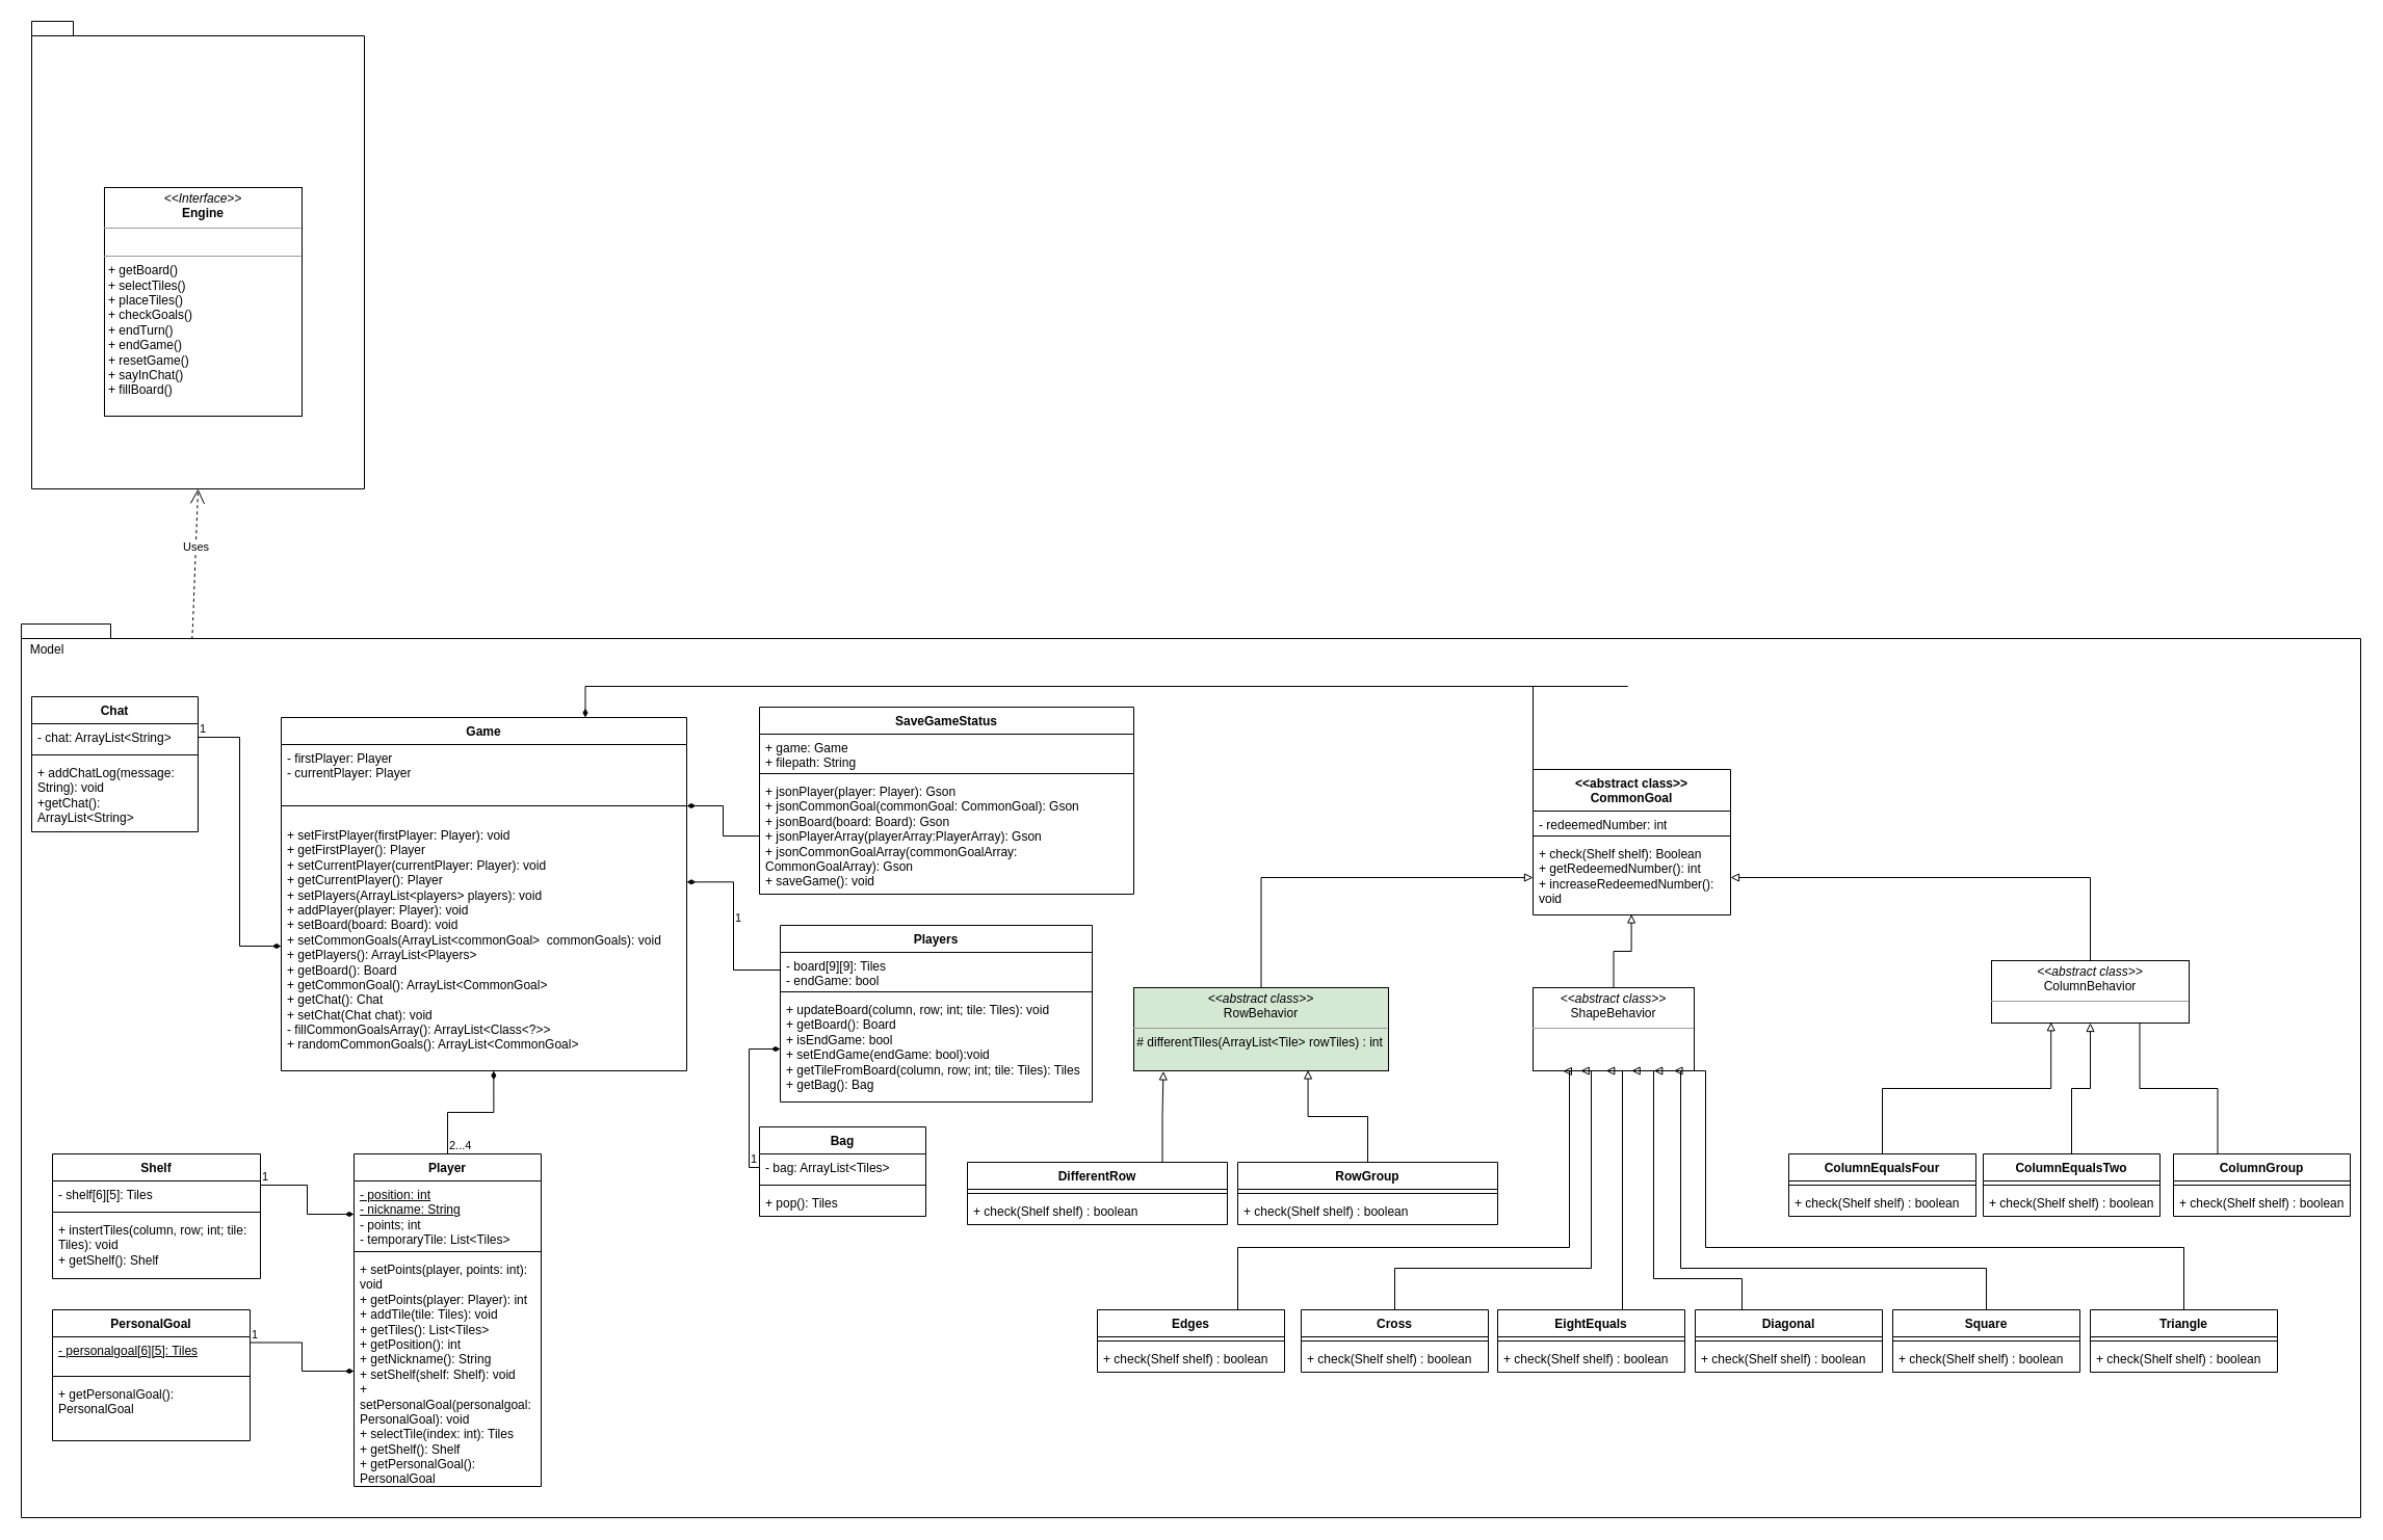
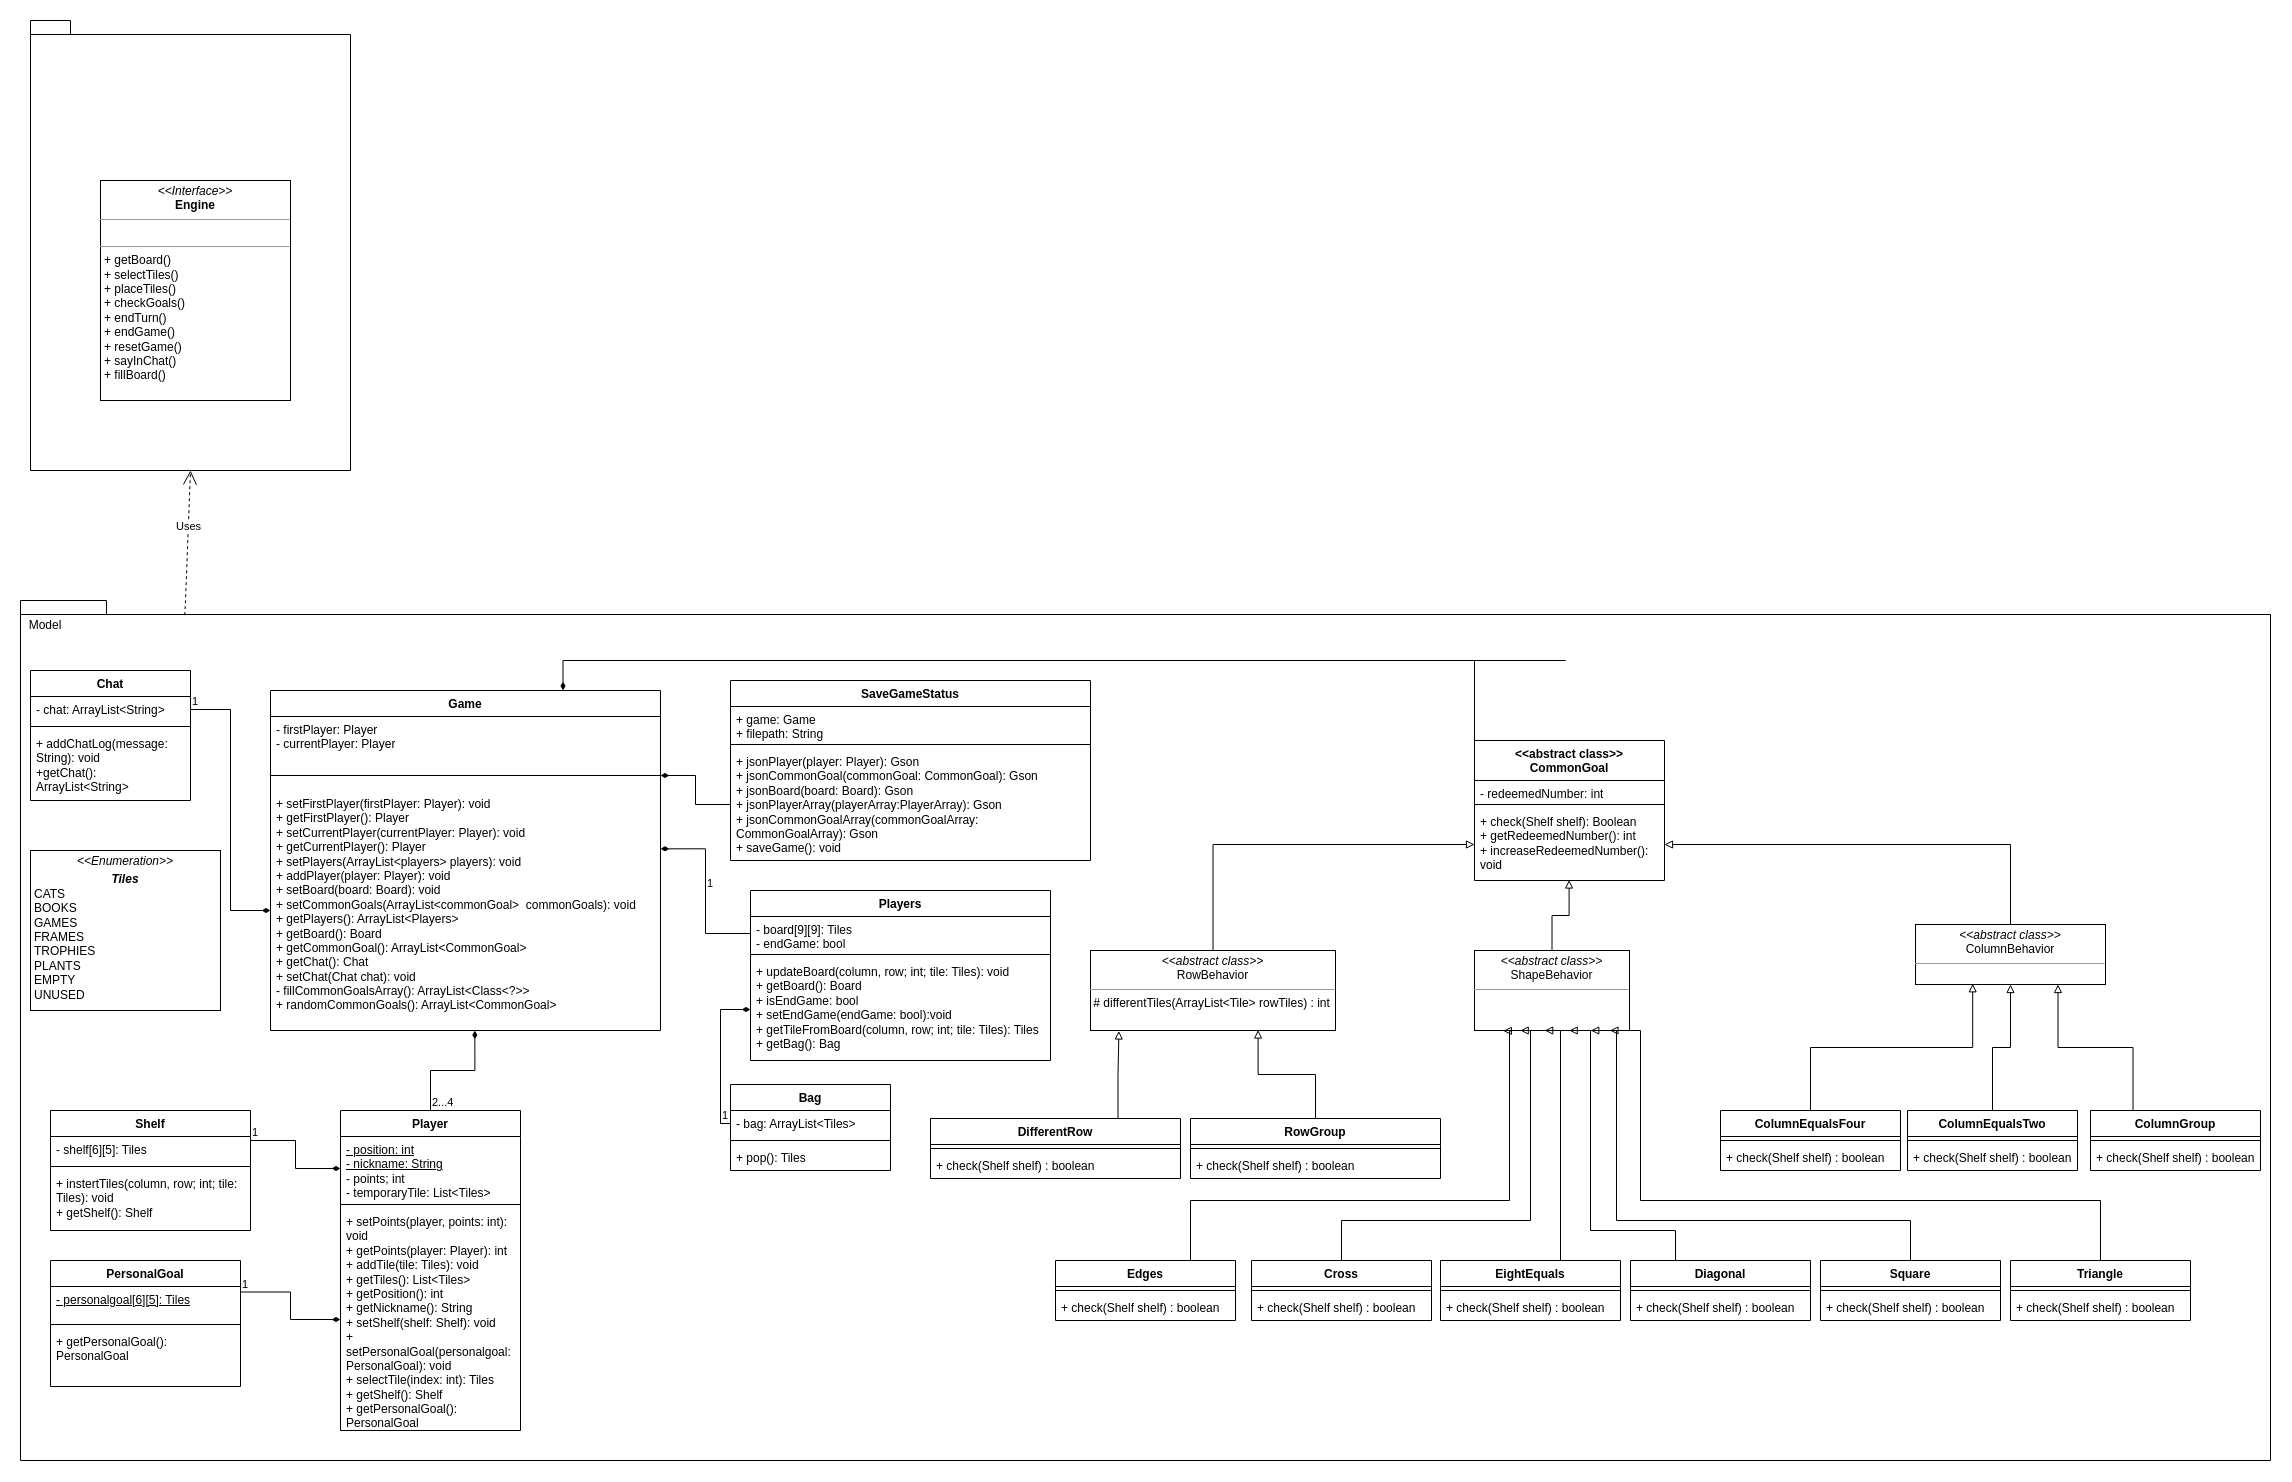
+ <mxCell id="37" value="&lt;p style=&quot;margin:0px;margin-top:4px;text-align:center;&quot;&gt;&lt;i&gt;&amp;lt;&amp;lt;Enumeration&amp;gt;&amp;gt;&lt;/i&gt;&lt;/p&gt;&lt;p style=&quot;margin:0px;margin-top:4px;text-align:center;&quot;&gt;&lt;i&gt;&lt;b&gt;Tiles&lt;/b&gt;&lt;/i&gt;&lt;br&gt;&lt;/p&gt;&lt;p style=&quot;margin:0px;margin-left:4px;&quot;&gt;CATS&lt;/p&gt;&lt;p style=&quot;margin:0px;margin-left:4px;&quot;&gt;BOOKS&lt;/p&gt;&lt;p style=&quot;margin:0px;margin-left:4px;&quot;&gt;GAMES&lt;/p&gt;&lt;p style=&quot;margin:0px;margin-left:4px;&quot;&gt;FRAMES&lt;/p&gt;&lt;p style=&quot;margin:0px;margin-left:4px;&quot;&gt;TROPHIES&lt;/p&gt;&lt;p style=&quot;margin:0px;margin-left:4px;&quot;&gt;PLANTS&lt;/p&gt;&lt;p style=&quot;margin:0px;margin-left:4px;&quot;&gt;EMPTY&lt;/p&gt;&lt;p style=&quot;margin:0px;margin-left:4px;&quot;&gt;UNUSED&lt;/p&gt;" style="verticalAlign=top;align=left;overflow=fill;fontSize=12;fontFamily=Helvetica;html=1;whiteSpace=wrap;" parent="1" vertex="1"><mxGeometry x="30" y="850" width="190" height="160" as="geometry" /></mxCell>
- <mxCell id="59" value="&lt;p style=&quot;margin:0px;margin-top:4px;text-align:center;&quot;&gt;&lt;i&gt;&amp;lt;&amp;lt;abstract class&amp;gt;&amp;gt;&lt;/i&gt;&lt;br&gt;RowBehavior&lt;/p&gt;&lt;hr size=&quot;1&quot;&gt;&amp;nbsp;# differentTiles(ArrayList&amp;lt;Tile&amp;gt; rowTiles) : int" style="verticalAlign=top;align=left;overflow=fill;fontSize=12;fontFamily=Helvetica;html=1;whiteSpace=wrap;fillColor=#d5e8d4;" parent="1" vertex="1"><mxGeometry x="1090" y="950" width="245" height="80" as="geometry" /></mxCell>
+ <mxCell id="59" value="&lt;p style=&quot;margin:0px;margin-top:4px;text-align:center;&quot;&gt;&lt;i&gt;&amp;lt;&amp;lt;abstract class&amp;gt;&amp;gt;&lt;/i&gt;&lt;br&gt;RowBehavior&lt;/p&gt;&lt;hr size=&quot;1&quot;&gt;&amp;nbsp;# differentTiles(ArrayList&amp;lt;Tile&amp;gt; rowTiles) : int" style="verticalAlign=top;align=left;overflow=fill;fontSize=12;fontFamily=Helvetica;html=1;whiteSpace=wrap;" parent="1" vertex="1"><mxGeometry x="1090" y="950" width="245" height="80" as="geometry" /></mxCell>
- <mxCell id="78" style="edgeStyle=orthogonalEdgeStyle;rounded=0;orthogonalLoop=1;jettySize=auto;html=1;exitX=0.25;exitY=0;exitDx=0;exitDy=0;entryX=0.75;entryY=1;entryDx=0;entryDy=0;endArrow=none;endFill=0;" parent="1" source="79" target="69" edge="1"><mxGeometry relative="1" as="geometry" /></mxCell>
+ <mxCell id="78" style="edgeStyle=orthogonalEdgeStyle;rounded=0;orthogonalLoop=1;jettySize=auto;html=1;exitX=0.25;exitY=0;exitDx=0;exitDy=0;entryX=0.75;entryY=1;entryDx=0;entryDy=0;endArrow=block;endFill=0;" parent="1" source="79" target="69" edge="1"><mxGeometry relative="1" as="geometry" /></mxCell>
